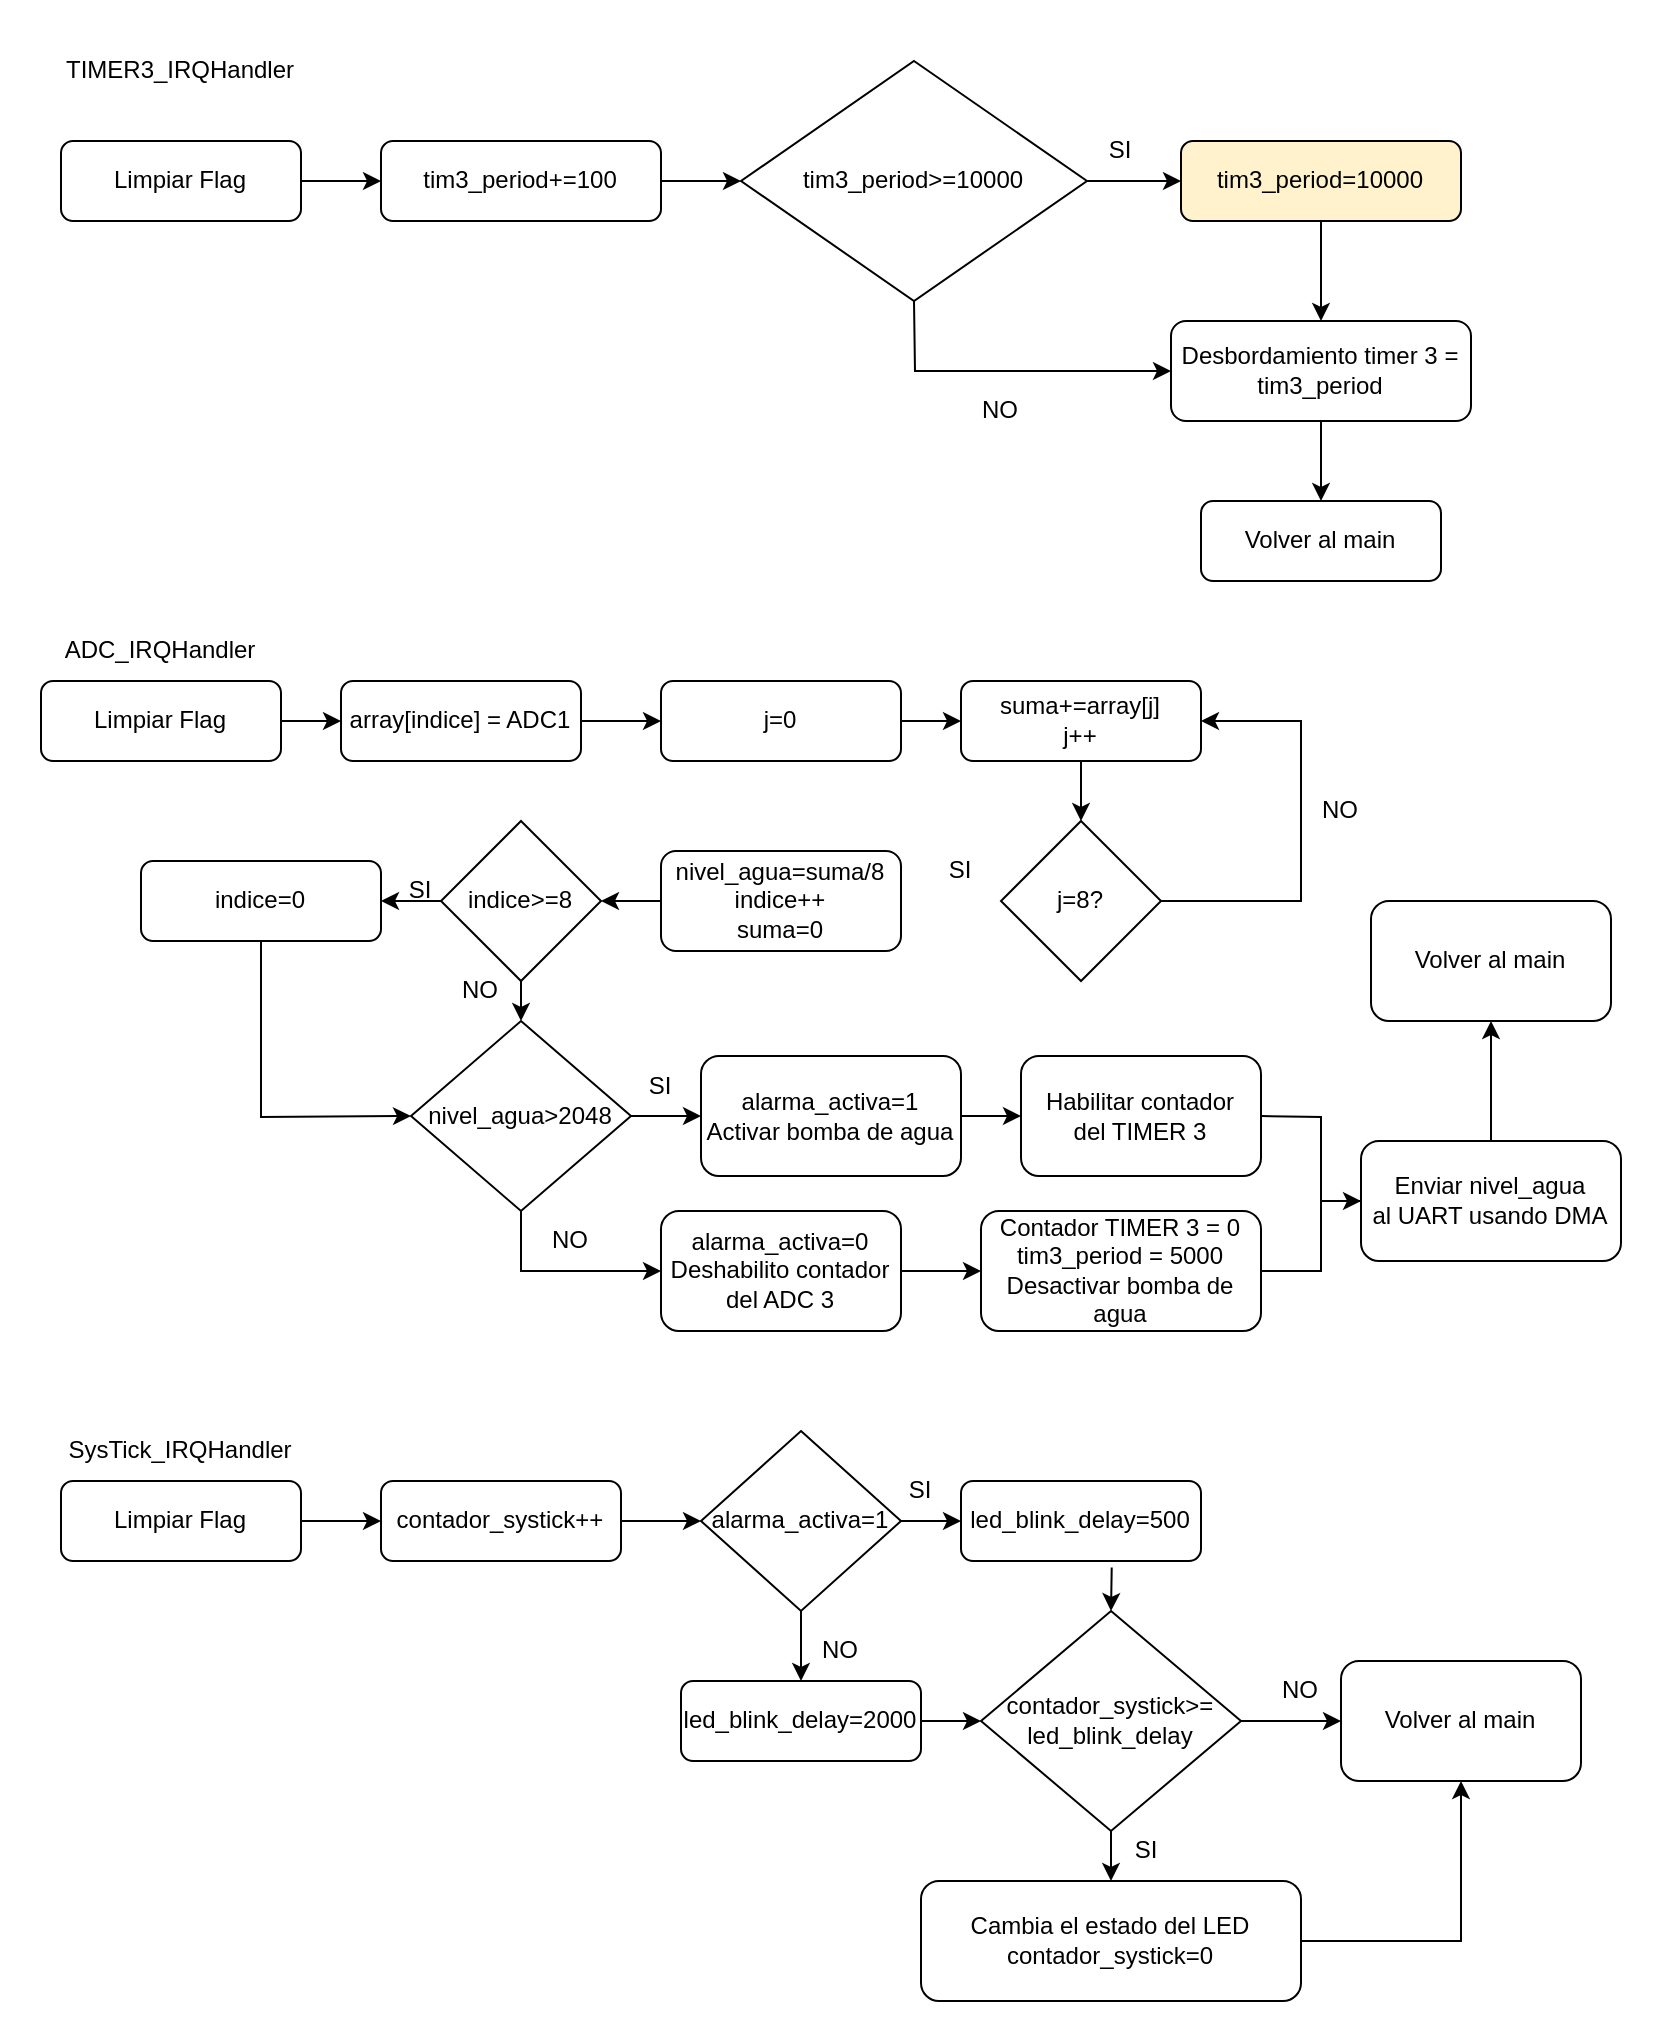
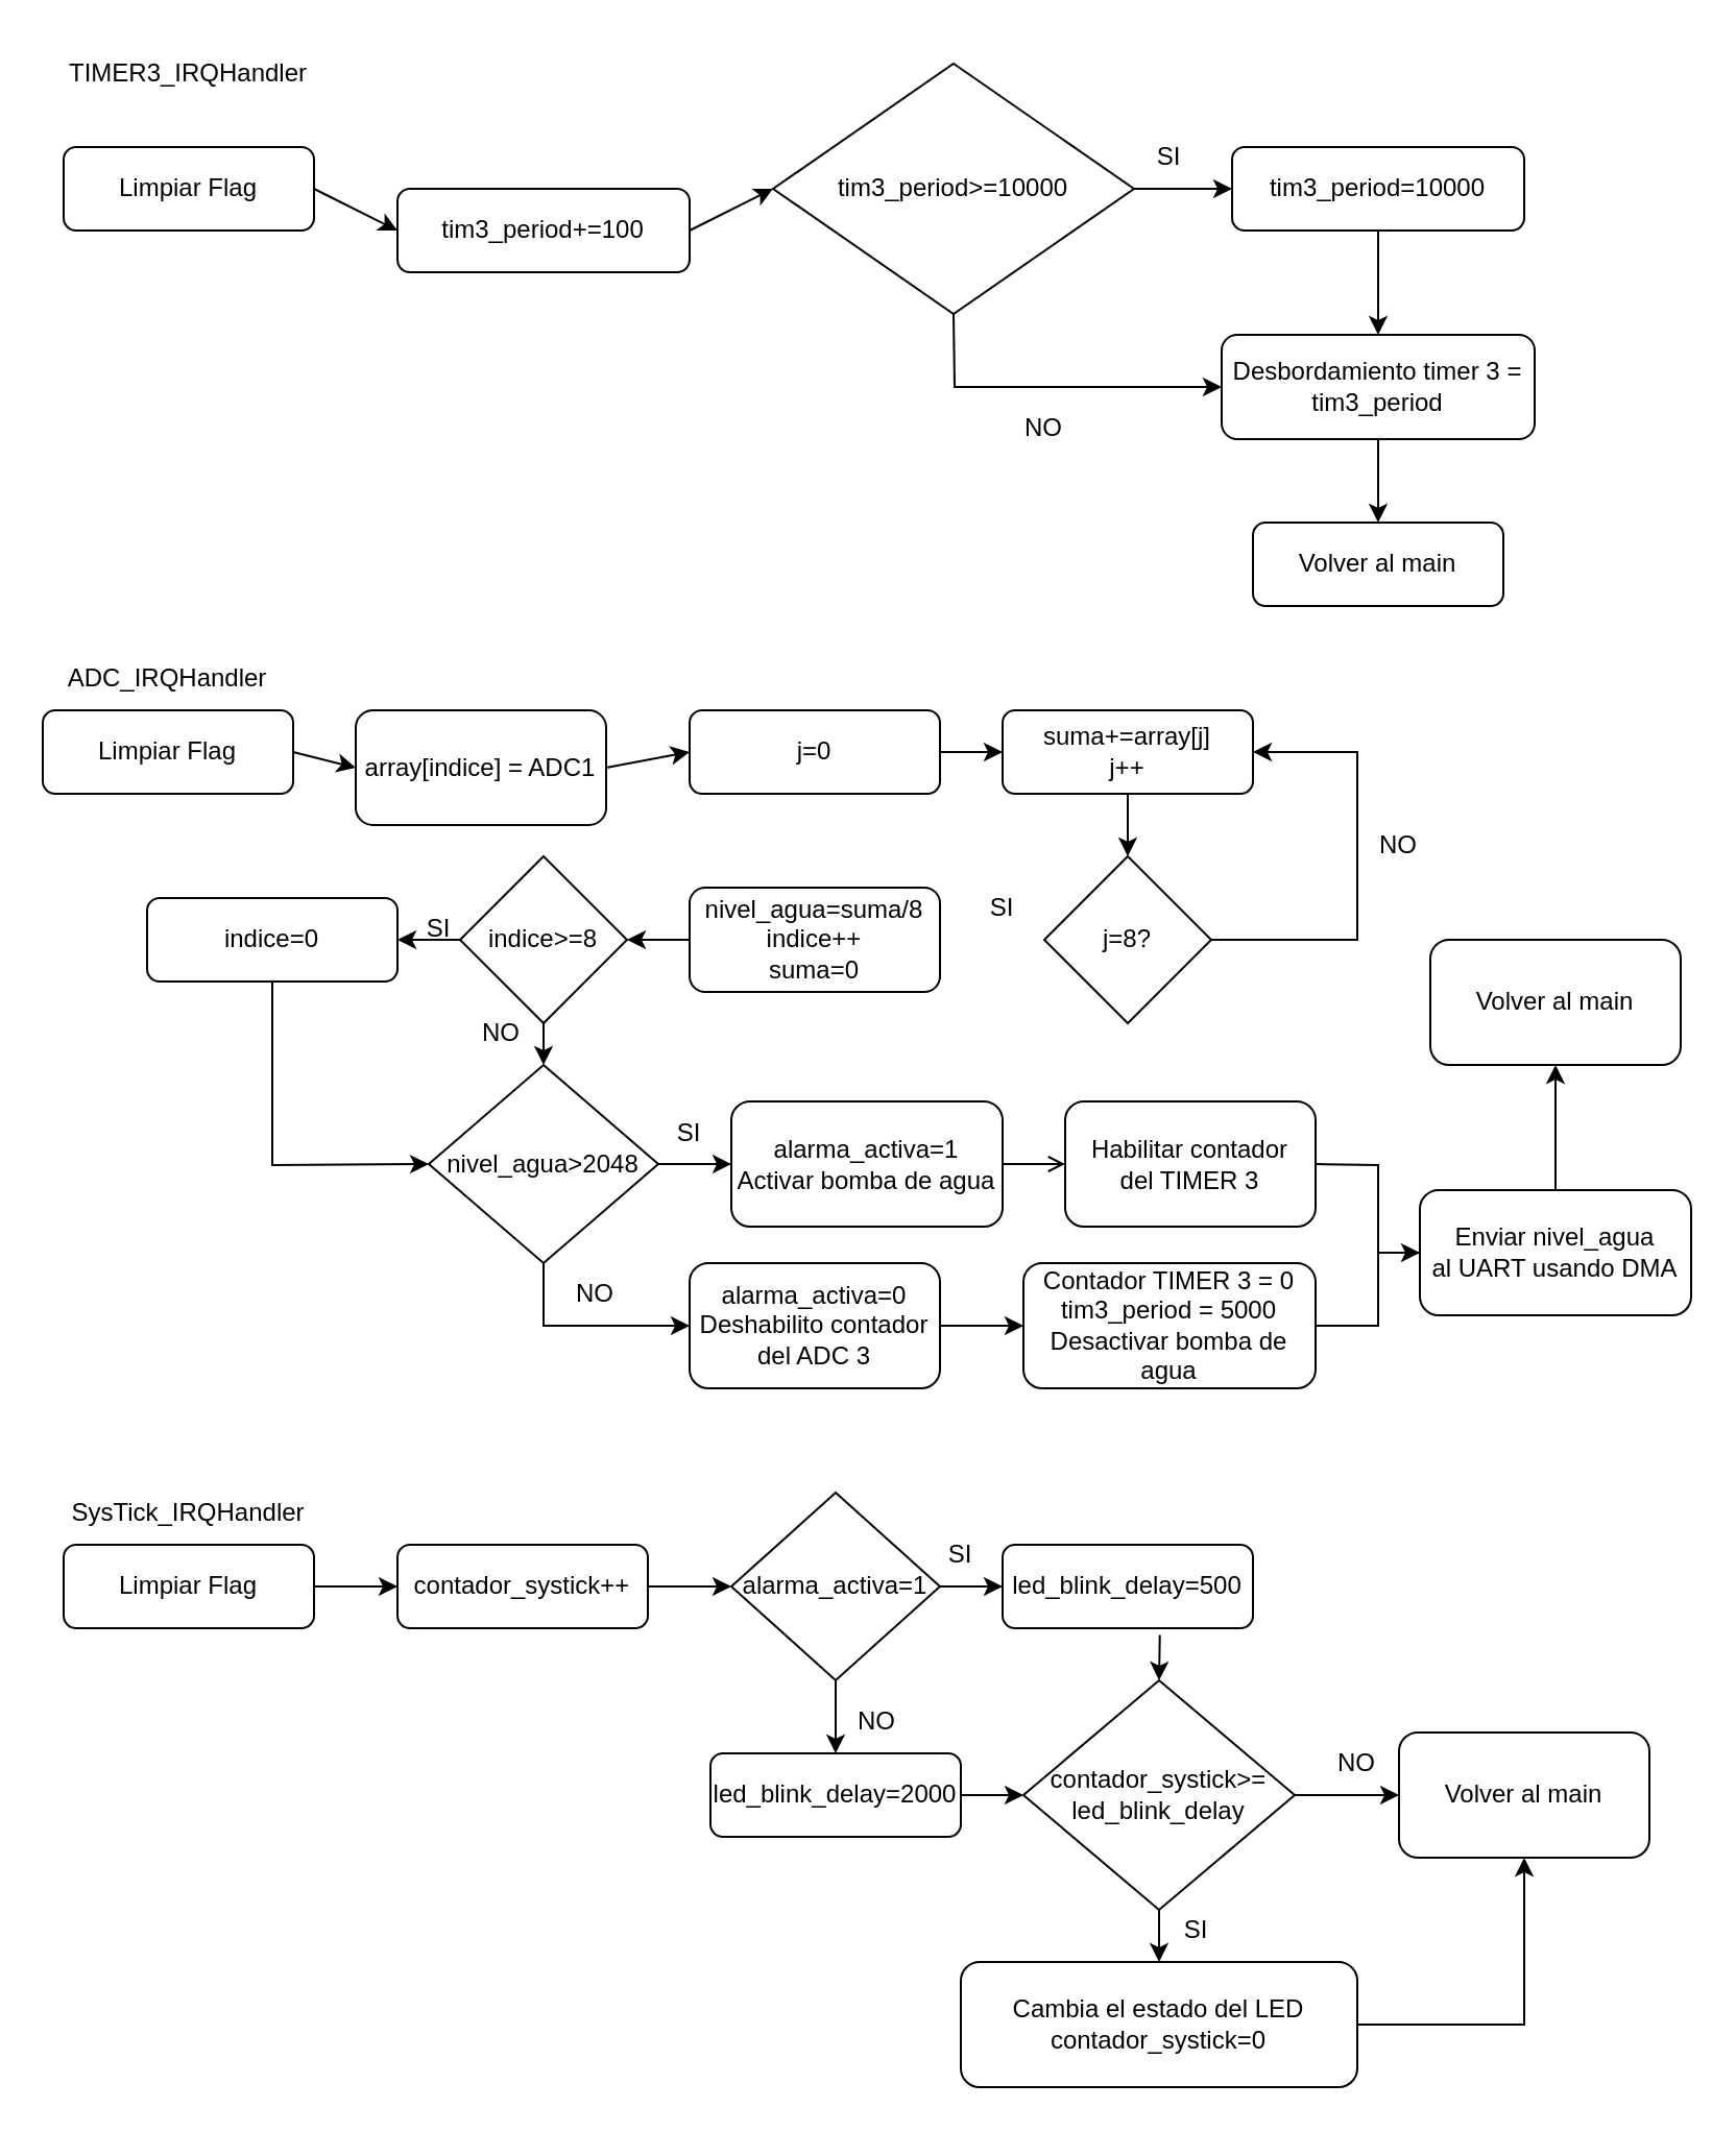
- <mxCell id="4" value="tim3_period+=100" style="rounded=1;whiteSpace=wrap;html=1;" vertex="1" parent="1"><mxGeometry x="190" y="70" width="140" height="40" as="geometry" /></mxCell>
+ <mxCell id="4" value="tim3_period+=100" style="rounded=1;whiteSpace=wrap;html=1;" vertex="1" parent="1"><mxGeometry x="190" y="90" width="140" height="40" as="geometry" /></mxCell>
- <mxCell id="8" value="tim3_period=10000" style="rounded=1;whiteSpace=wrap;html=1;fillColor=#fff2cc;" vertex="1" parent="1"><mxGeometry x="590" y="70" width="140" height="40" as="geometry" /></mxCell>
+ <mxCell id="8" value="tim3_period=10000" style="rounded=1;whiteSpace=wrap;html=1;" vertex="1" parent="1"><mxGeometry x="590" y="70" width="140" height="40" as="geometry" /></mxCell>
- <mxCell id="19" value="array[indice] = ADC1" style="rounded=1;whiteSpace=wrap;html=1;" vertex="1" parent="1"><mxGeometry x="170" y="340" width="120" height="40" as="geometry" /></mxCell>
+ <mxCell id="19" value="array[indice] = ADC1" style="rounded=1;whiteSpace=wrap;html=1;" vertex="1" parent="1"><mxGeometry x="170" y="340" width="120" height="55" as="geometry" /></mxCell>
- <mxCell id="43" value="" style="endArrow=classic;html=1;rounded=0;entryX=0;entryY=0.5;entryDx=0;entryDy=0;exitX=1;exitY=0.5;exitDx=0;exitDy=0;" edge="1" parent="1" source="40" target="41"><mxGeometry width="50" height="50" relative="1" as="geometry"><mxPoint x="400" y="530" as="sourcePoint" /><mxPoint x="450" y="480" as="targetPoint" /></mxGeometry></mxCell>
+ <mxCell id="43" value="" style="endArrow=open;html=1;rounded=0;entryX=0;entryY=0.5;entryDx=0;entryDy=0;exitX=1;exitY=0.5;exitDx=0;exitDy=0;" edge="1" parent="1" source="40" target="41"><mxGeometry width="50" height="50" relative="1" as="geometry"><mxPoint x="400" y="530" as="sourcePoint" /><mxPoint x="450" y="480" as="targetPoint" /></mxGeometry></mxCell>
